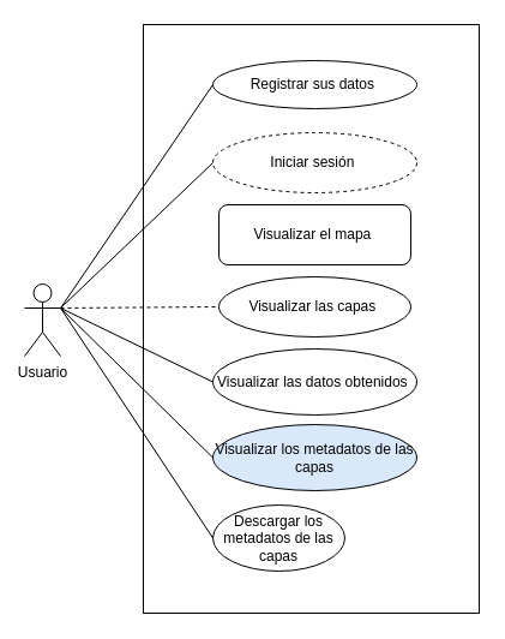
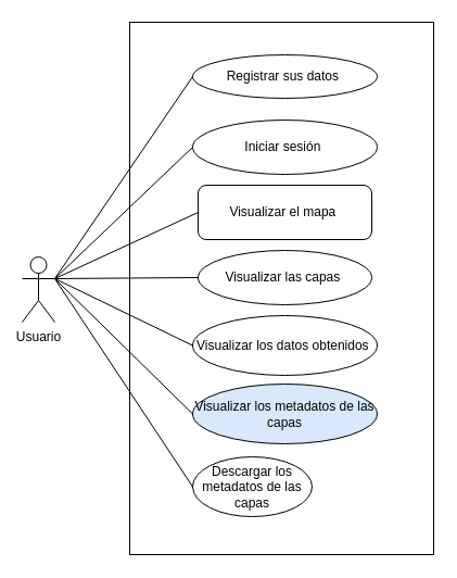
- <mxCell id="5" value="Iniciar sesión&amp;nbsp;" style="ellipse;whiteSpace=wrap;html=1;dashed=1;" parent="1" vertex="1"><mxGeometry x="177" y="110" width="170" height="50" as="geometry" /></mxCell>
+ <mxCell id="5" value="Iniciar sesión&amp;nbsp;" style="ellipse;whiteSpace=wrap;html=1;" parent="1" vertex="1"><mxGeometry x="177" y="110" width="170" height="50" as="geometry" /></mxCell>
+ <mxCell id="13" value="" style="endArrow=none;html=1;exitX=1;exitY=0.333;exitDx=0;exitDy=0;exitPerimeter=0;entryX=0;entryY=0.5;entryDx=0;entryDy=0;" parent="1" source="2" target="6" edge="1"><mxGeometry width="50" height="50" relative="1" as="geometry"><mxPoint x="299" y="250" as="sourcePoint" /><mxPoint x="349" y="200" as="targetPoint" /></mxGeometry></mxCell>
- <mxCell id="14" value="" style="endArrow=none;html=1;exitX=1;exitY=0.333;exitDx=0;exitDy=0;exitPerimeter=0;entryX=0;entryY=0.5;entryDx=0;entryDy=0;dashed=1;" parent="1" source="2" target="7" edge="1"><mxGeometry width="50" height="50" relative="1" as="geometry"><mxPoint x="299" y="250" as="sourcePoint" /><mxPoint x="349" y="200" as="targetPoint" /></mxGeometry></mxCell>
+ <mxCell id="14" value="" style="endArrow=none;html=1;exitX=1;exitY=0.333;exitDx=0;exitDy=0;exitPerimeter=0;entryX=0;entryY=0.5;entryDx=0;entryDy=0;" parent="1" source="2" target="7" edge="1"><mxGeometry width="50" height="50" relative="1" as="geometry"><mxPoint x="299" y="250" as="sourcePoint" /><mxPoint x="349" y="200" as="targetPoint" /></mxGeometry></mxCell>
- <mxCell id="8" value="Visualizar las datos obtenidos&amp;nbsp;" style="ellipse;whiteSpace=wrap;html=1;" parent="1" vertex="1"><mxGeometry x="177" y="290" width="170" height="55" as="geometry" /></mxCell>
+ <mxCell id="8" value="Visualizar los datos obtenidos&amp;nbsp;" style="ellipse;whiteSpace=wrap;html=1;" parent="1" vertex="1"><mxGeometry x="177" y="290" width="170" height="55" as="geometry" /></mxCell>
